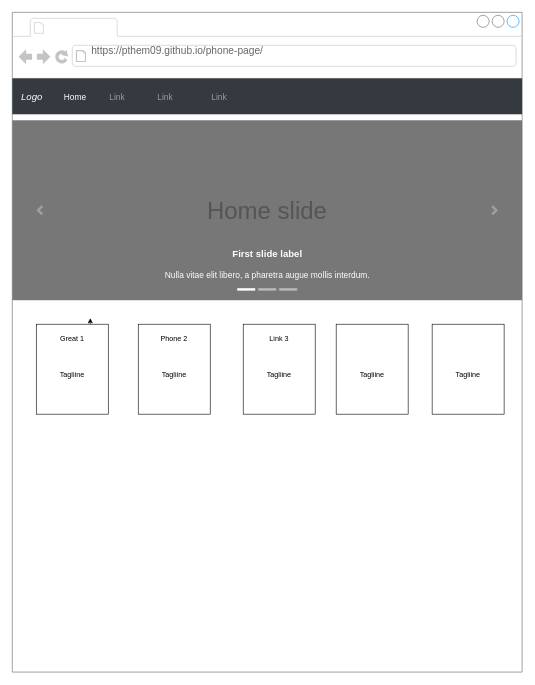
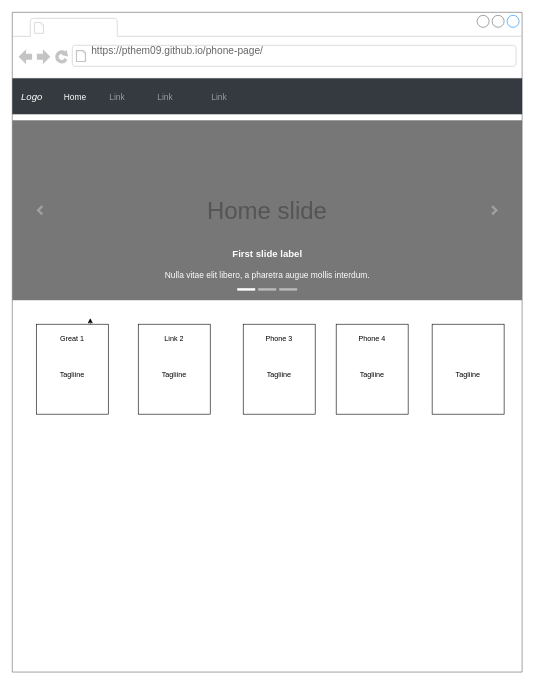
- <mxCell id="21" value="Phone 2" style="text;html=1;align=center;verticalAlign=middle;whiteSpace=wrap;rounded=0;" vertex="1" parent="2"><mxGeometry x="240" y="530" width="60" height="30" as="geometry" /></mxCell>
+ <mxCell id="21" value="Link 2" style="text;html=1;align=center;verticalAlign=middle;whiteSpace=wrap;rounded=0;" vertex="1" parent="2"><mxGeometry x="240" y="530" width="60" height="30" as="geometry" /></mxCell>
- <mxCell id="24" value="Link 3" style="text;html=1;align=center;verticalAlign=middle;whiteSpace=wrap;rounded=0;" vertex="1" parent="2"><mxGeometry x="415" y="530" width="60" height="30" as="geometry" /></mxCell>
+ <mxCell id="24" value="Phone 3" style="text;html=1;align=center;verticalAlign=middle;whiteSpace=wrap;rounded=0;" vertex="1" parent="2"><mxGeometry x="415" y="530" width="60" height="30" as="geometry" /></mxCell>
+ <mxCell id="27" value="Phone 4" style="text;html=1;align=center;verticalAlign=middle;whiteSpace=wrap;rounded=0;" vertex="1" parent="2"><mxGeometry x="570" y="530" width="60" height="30" as="geometry" /></mxCell>
